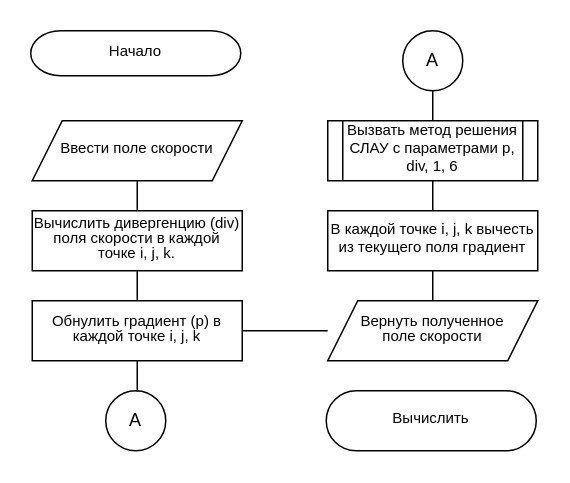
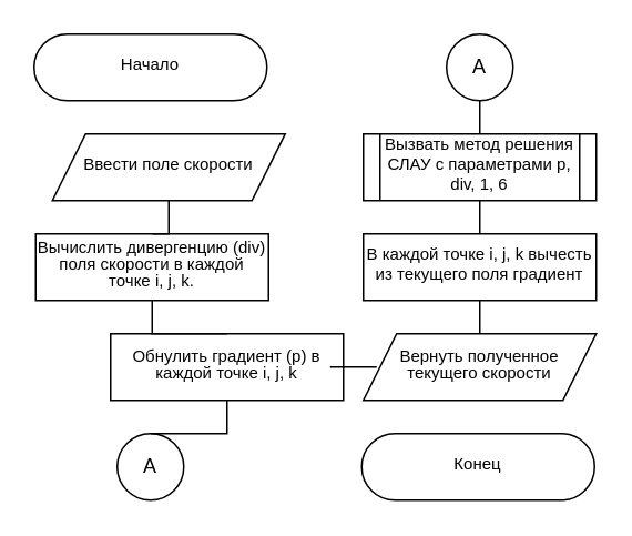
- <mxCell id="2" value="Начало" style="shape=stencil(vZXxboMgEMafhj9dUNwDLG57j9NelRTBIKv27YegWdHq1s3OmJD7Dn/3nZyRsKytoEGSUAk1EvZKkiTHkku7WrHySkp92PkwnmJoGyyMF8+gOeQCfaY1Wp2w4wczIrisUHMzZNkboS92z3CzrFBSWghXsg0yV3kLAy7ts7T3sLH8JYgay6/RoB5NepUk7z/HPj0/Bhw/yG+Indzv7nc/cOg4ftTB7QaOf49lmVXWhptlORSnUqsPebhp5siFKJRQ2oZ+dbVIwuh4bTfTwPDhLRJTulZn/OpydizpJntCgC5WCWOkZ1l9CWMBusTIgqKjgDJ4m22H2CzlPoKet5FWBoaXGlTbtiu4vOo4vm34jo7nhPQPPdN/6fmuU3bTuxgip65Mrp1ZpfGbkfa/hY2qqxtc6UUFp/o/mBM+AQ==);whiteSpace=wrap;html=1;aspect=fixed;fontFamily=Helvetica;fontSize=10;spacingBottom=4;" vertex="1" parent="1"><mxGeometry x="20" y="20" width="140" height="30" as="geometry" /></mxCell>
+ <mxCell id="2" value="Начало" style="shape=stencil(vZXxboMgEMafhj9dUNwDLG57j9NelRTBIKv27YegWdHq1s3OmJD7Dn/3nZyRsKytoEGSUAk1EvZKkiTHkku7WrHySkp92PkwnmJoGyyMF8+gOeQCfaY1Wp2w4wczIrisUHMzZNkboS92z3CzrFBSWghXsg0yV3kLAy7ts7T3sLH8JYgay6/RoB5NepUk7z/HPj0/Bhw/yG+Indzv7nc/cOg4ftTB7QaOf49lmVXWhptlORSnUqsPebhp5siFKJRQ2oZ+dbVIwuh4bTfTwPDhLRJTulZn/OpydizpJntCgC5WCWOkZ1l9CWMBusTIgqKjgDJ4m22H2CzlPoKet5FWBoaXGlTbtiu4vOo4vm34jo7nhPQPPdN/6fmuU3bTuxgip65Mrp1ZpfGbkfa/hY2qqxtc6UUFp/o/mBM+AQ==);whiteSpace=wrap;html=1;aspect=fixed;fontFamily=Helvetica;fontSize=10;spacingBottom=4;" vertex="1" parent="1"><mxGeometry x="20" y="20" width="140" height="40" as="geometry" /></mxCell>
- <mxCell id="6" value="&lt;p style=&quot;line-height: 1&quot;&gt;Ввести поле скорости&lt;/p&gt;" style="shape=stencil(tZRtboQgEIZPw99GYXuAxrb3mMXZShbBAN1tb78jaLvWjzZWjQmZd/CZF0ZgovAVNMh4ZqBGJp4Z5yUEoIG0KgmHLIXXFOZ9DL5BGZJ4AafgqDFlfHD2jFdVhg6hTIVOhTYrXlj2RHPaVxTSGkMQZY0fZO7yBANl6NvsI8G68p+DqCF+jQFdZzKpjL/+HfvwuA8438nvENu739zvduCh43yvxm0GztdjRUHK3M8tiiPI85uz76acNHNSWkurraMwjbEW4yLrnuXFNNAevFGiT9f2gt+rnD5P0+ieoJW5I3zdCP9A/HBxWMFYQ5DaelzYSdJHmxnVmQ5S76zDX1qbrseFqrMTYulRhaimizwKNw==);whiteSpace=wrap;html=1;aspect=fixed;fontFamily=Helvetica;fontSize=10;spacingBottom=4;" vertex="1" parent="1"><mxGeometry x="21" y="80" width="140" height="40" as="geometry" /></mxCell>
+ <mxCell id="6" value="&lt;p style=&quot;line-height: 1&quot;&gt;Ввести поле скорости&lt;/p&gt;" style="shape=stencil(tZRtboQgEIZPw99GYXuAxrb3mMXZShbBAN1tb78jaLvWjzZWjQmZd/CZF0ZgovAVNMh4ZqBGJp4Z5yUEoIG0KgmHLIXXFOZ9DL5BGZJ4AafgqDFlfHD2jFdVhg6hTIVOhTYrXlj2RHPaVxTSGkMQZY0fZO7yBANl6NvsI8G68p+DqCF+jQFdZzKpjL/+HfvwuA8438nvENu739zvduCh43yvxm0GztdjRUHK3M8tiiPI85uz76acNHNSWkurraMwjbEW4yLrnuXFNNAevFGiT9f2gt+rnD5P0+ieoJW5I3zdCP9A/HBxWMFYQ5DaelzYSdJHmxnVmQ5S76zDX1qbrseFqrMTYulRhaimizwKNw==);whiteSpace=wrap;html=1;aspect=fixed;fontFamily=Helvetica;fontSize=10;spacingBottom=4;" vertex="1" parent="1"><mxGeometry x="31" y="80" width="140" height="40" as="geometry" /></mxCell>
- <mxCell id="14" value="&lt;p style=&quot;line-height: 1&quot;&gt;Вернуть полученное &lt;br&gt;поле скорости&lt;/p&gt;" style="shape=stencil(tZRtboQgEIZPw99GYXuAxrb3mMXZShbBAN1tb78jaLvWjzZWjQmZd/CZF0ZgovAVNMh4ZqBGJp4Z5yUEoIG0KgmHLIXXFOZ9DL5BGZJ4AafgqDFlfHD2jFdVhg6hTIVOhTYrXlj2RHPaVxTSGkMQZY0fZO7yBANl6NvsI8G68p+DqCF+jQFdZzKpjL/+HfvwuA8438nvENu739zvduCh43yvxm0GztdjRUHK3M8tiiPI85uz76acNHNSWkurraMwjbEW4yLrnuXFNNAevFGiT9f2gt+rnD5P0+ieoJW5I3zdCP9A/HBxWMFYQ5DaelzYSdJHmxnVmQ5S76zDX1qbrseFqrMTYulRhaimizwKNw==);whiteSpace=wrap;html=1;aspect=fixed;fontFamily=Helvetica;fontSize=10;spacingBottom=4;" vertex="1" parent="1"><mxGeometry x="218" y="200" width="140" height="40" as="geometry" /></mxCell>
+ <mxCell id="14" value="&lt;p style=&quot;line-height: 1&quot;&gt;Вернуть полученное &lt;br&gt;текущего скорости&lt;/p&gt;" style="shape=stencil(tZRtboQgEIZPw99GYXuAxrb3mMXZShbBAN1tb78jaLvWjzZWjQmZd/CZF0ZgovAVNMh4ZqBGJp4Z5yUEoIG0KgmHLIXXFOZ9DL5BGZJ4AafgqDFlfHD2jFdVhg6hTIVOhTYrXlj2RHPaVxTSGkMQZY0fZO7yBANl6NvsI8G68p+DqCF+jQFdZzKpjL/+HfvwuA8438nvENu739zvduCh43yvxm0GztdjRUHK3M8tiiPI85uz76acNHNSWkurraMwjbEW4yLrnuXFNNAevFGiT9f2gt+rnD5P0+ieoJW5I3zdCP9A/HBxWMFYQ5DaelzYSdJHmxnVmQ5S76zDX1qbrseFqrMTYulRhaimizwKNw==);whiteSpace=wrap;html=1;aspect=fixed;fontFamily=Helvetica;fontSize=10;spacingBottom=4;" vertex="1" parent="1"><mxGeometry x="218" y="200" width="140" height="40" as="geometry" /></mxCell>
- <mxCell id="8" value="&lt;p style=&quot;line-height: 1&quot;&gt;Обнулить градиент (p) в каждой точке i, j, k&lt;/p&gt;" style="shape=stencil(tVTRboMwDPyavFYh2T5gYtt/pKlXotIkcrJ1/fuaGKQiBq0mQEjgu3B3Bhyh69SYCEJJb84g9LtQKmKwkBLdEdww9iK5vHBZDbVJEWxm8MegM/sWmEkZwwku7pB7CecbQJc7Vn8I+UZrulPXNnhPIi74NGLueBIzztOz8pfFevvrqIqkf4YM2IdkVKjP52V3r9sIVxvlHcsO6VfPu57wOHG11YdbTbj6v6yuCZn7uXW9N/Z0xPDtD3+G+XJta0MbkEq+Fi+htOyP5Wai6QZvQgw0dmO7PE4PRn/OmPCJd0FnGqZWA8KDN8G7yYLr7IJiPXEoKG99BbgB);whiteSpace=wrap;html=1;aspect=fixed;fontFamily=Helvetica;fontSize=10;spacingBottom=4;" vertex="1" parent="1"><mxGeometry x="21" y="200" width="140" height="40" as="geometry" /></mxCell>
+ <mxCell id="8" value="&lt;p style=&quot;line-height: 1&quot;&gt;Обнулить градиент (p) в каждой точке i, j, k&lt;/p&gt;" style="shape=stencil(tVTRboMwDPyavFYh2T5gYtt/pKlXotIkcrJ1/fuaGKQiBq0mQEjgu3B3Bhyh69SYCEJJb84g9LtQKmKwkBLdEdww9iK5vHBZDbVJEWxm8MegM/sWmEkZwwku7pB7CecbQJc7Vn8I+UZrulPXNnhPIi74NGLueBIzztOz8pfFevvrqIqkf4YM2IdkVKjP52V3r9sIVxvlHcsO6VfPu57wOHG11YdbTbj6v6yuCZn7uXW9N/Z0xPDtD3+G+XJta0MbkEq+Fi+htOyP5Wai6QZvQgw0dmO7PE4PRn/OmPCJd0FnGqZWA8KDN8G7yYLr7IJiPXEoKG99BbgB);whiteSpace=wrap;html=1;aspect=fixed;fontFamily=Helvetica;fontSize=10;spacingBottom=4;" vertex="1" parent="1"><mxGeometry x="66" y="200" width="140" height="40" as="geometry" /></mxCell>
- <mxCell id="15" value="&lt;p style=&quot;line-height: 1 ; font-size: 10px&quot;&gt;Вычислить&lt;/p&gt;" style="shape=stencil(vZVhboMwDIVPk59MgbADTGy7h0tdiBoSFLJCb7+QgNZAYesGQwj07PD5mRhBWNaUUCNJqIQKCXslSYLyaK82VHqdUi9bL+NRQ1NjbnzwAprDQaDPNEarM7b8aAYElyVqbvoseyP0xa7pT5blSkoL4Uo2QeYmb2HApX2Wdh42lL8Gqrb8Cg3qwaSPkuT959in533A8U5+Q+zofnO/24FDx/FeG7cZOP49lmU2sjTcLDtAfi60+rBf2j0zJy5EroTSVvq7q0USRodjvZka+g9vlhjTlbrgV5eTbUlX2SMCdL5IGJSeZPU11AJ0gZEFRScBRfA2mxaxnoe7CDreRFoZ6F9qUG3druDypuP4vuEHOp4S0j/0TP+l54d22U3vbIhcdGFy7cwqjd+MtP8trFRdXOBKzyq4qP9/ucAn);whiteSpace=wrap;html=1;aspect=fixed;fontFamily=Helvetica;fontSize=10;spacingBottom=4;" vertex="1" parent="1"><mxGeometry x="217" y="260" width="140" height="40" as="geometry" /></mxCell>
+ <mxCell id="15" value="&lt;p style=&quot;line-height: 1 ; font-size: 10px&quot;&gt;Конец&lt;/p&gt;" style="shape=stencil(vZVhboMwDIVPk59MgbADTGy7h0tdiBoSFLJCb7+QgNZAYesGQwj07PD5mRhBWNaUUCNJqIQKCXslSYLyaK82VHqdUi9bL+NRQ1NjbnzwAprDQaDPNEarM7b8aAYElyVqbvoseyP0xa7pT5blSkoL4Uo2QeYmb2HApX2Wdh42lL8Gqrb8Cg3qwaSPkuT959in533A8U5+Q+zofnO/24FDx/FeG7cZOP49lmU2sjTcLDtAfi60+rBf2j0zJy5EroTSVvq7q0USRodjvZka+g9vlhjTlbrgV5eTbUlX2SMCdL5IGJSeZPU11AJ0gZEFRScBRfA2mxaxnoe7CDreRFoZ6F9qUG3druDypuP4vuEHOp4S0j/0TP+l54d22U3vbIhcdGFy7cwqjd+MtP8trFRdXOBKzyq4qP9/ucAn);whiteSpace=wrap;html=1;aspect=fixed;fontFamily=Helvetica;fontSize=10;spacingBottom=4;" vertex="1" parent="1"><mxGeometry x="217" y="260" width="140" height="40" as="geometry" /></mxCell>
